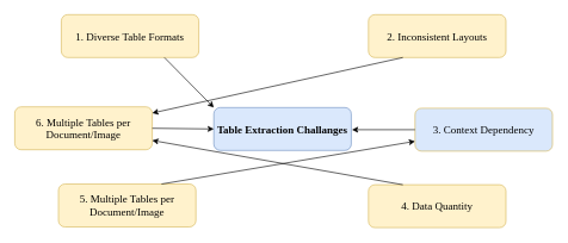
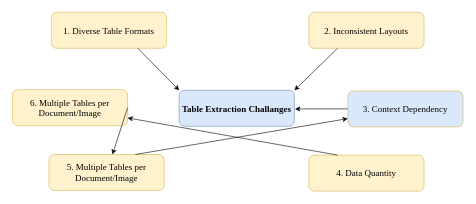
- <mxCell id="12" value="" style="endArrow=classic;html=1;rounded=0;exitX=0.25;exitY=1;exitDx=0;exitDy=0;" parent="1" source="7" target="5" edge="1"><mxGeometry width="50" height="50" relative="1" as="geometry"><mxPoint x="259" y="110" as="sourcePoint" /><mxPoint x="328" y="182" as="targetPoint" /></mxGeometry></mxCell>
+ <mxCell id="12" value="" style="endArrow=classic;html=1;rounded=0;exitX=0.25;exitY=1;exitDx=0;exitDy=0;entryX=1;entryY=0;entryDx=0;entryDy=0;" parent="1" source="7" target="2" edge="1"><mxGeometry width="50" height="50" relative="1" as="geometry"><mxPoint x="259" y="110" as="sourcePoint" /><mxPoint x="328" y="182" as="targetPoint" /></mxGeometry></mxCell>
- <mxCell id="10" value="" style="endArrow=classic;html=1;rounded=0;exitX=1;exitY=0.5;exitDx=0;exitDy=0;entryX=0;entryY=0.5;entryDx=0;entryDy=0;" parent="1" source="5" target="2" edge="1"><mxGeometry width="50" height="50" relative="1" as="geometry"><mxPoint x="239" y="90" as="sourcePoint" /><mxPoint x="308" y="162" as="targetPoint" /></mxGeometry></mxCell>
+ <mxCell id="10" value="" style="endArrow=classic;html=1;rounded=0;exitX=1;exitY=0.5;exitDx=0;exitDy=0;" parent="1" source="5" target="6" edge="1"><mxGeometry width="50" height="50" relative="1" as="geometry"><mxPoint x="239" y="90" as="sourcePoint" /><mxPoint x="308" y="162" as="targetPoint" /></mxGeometry></mxCell>
